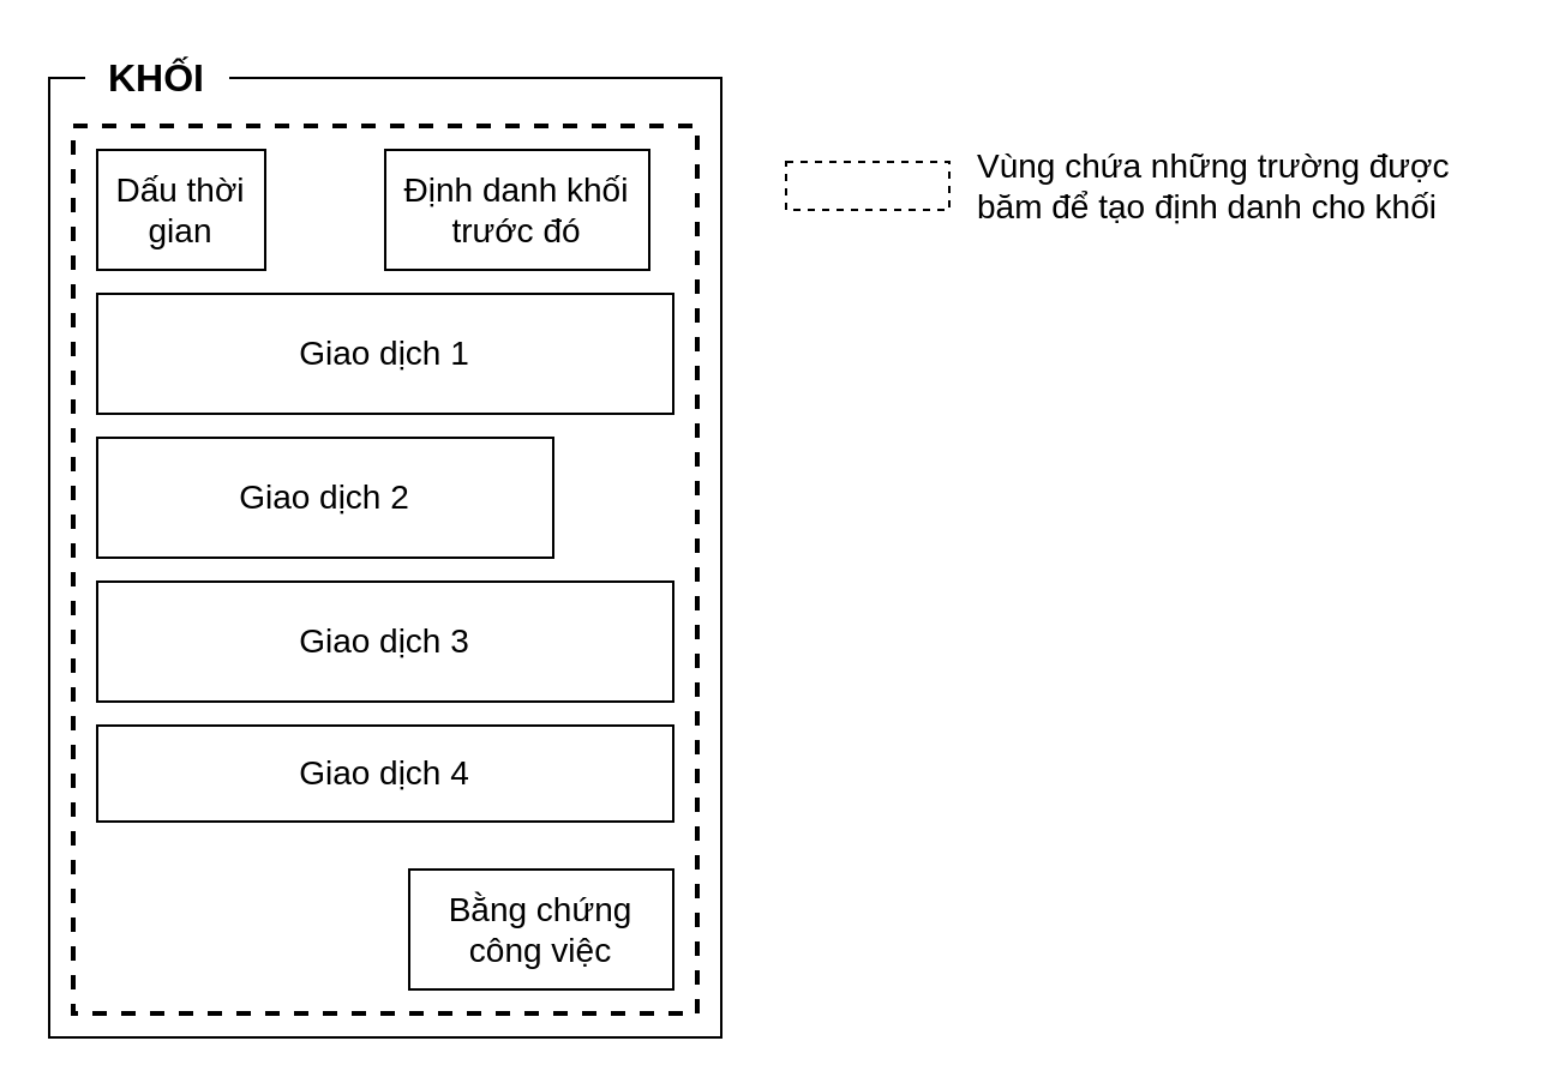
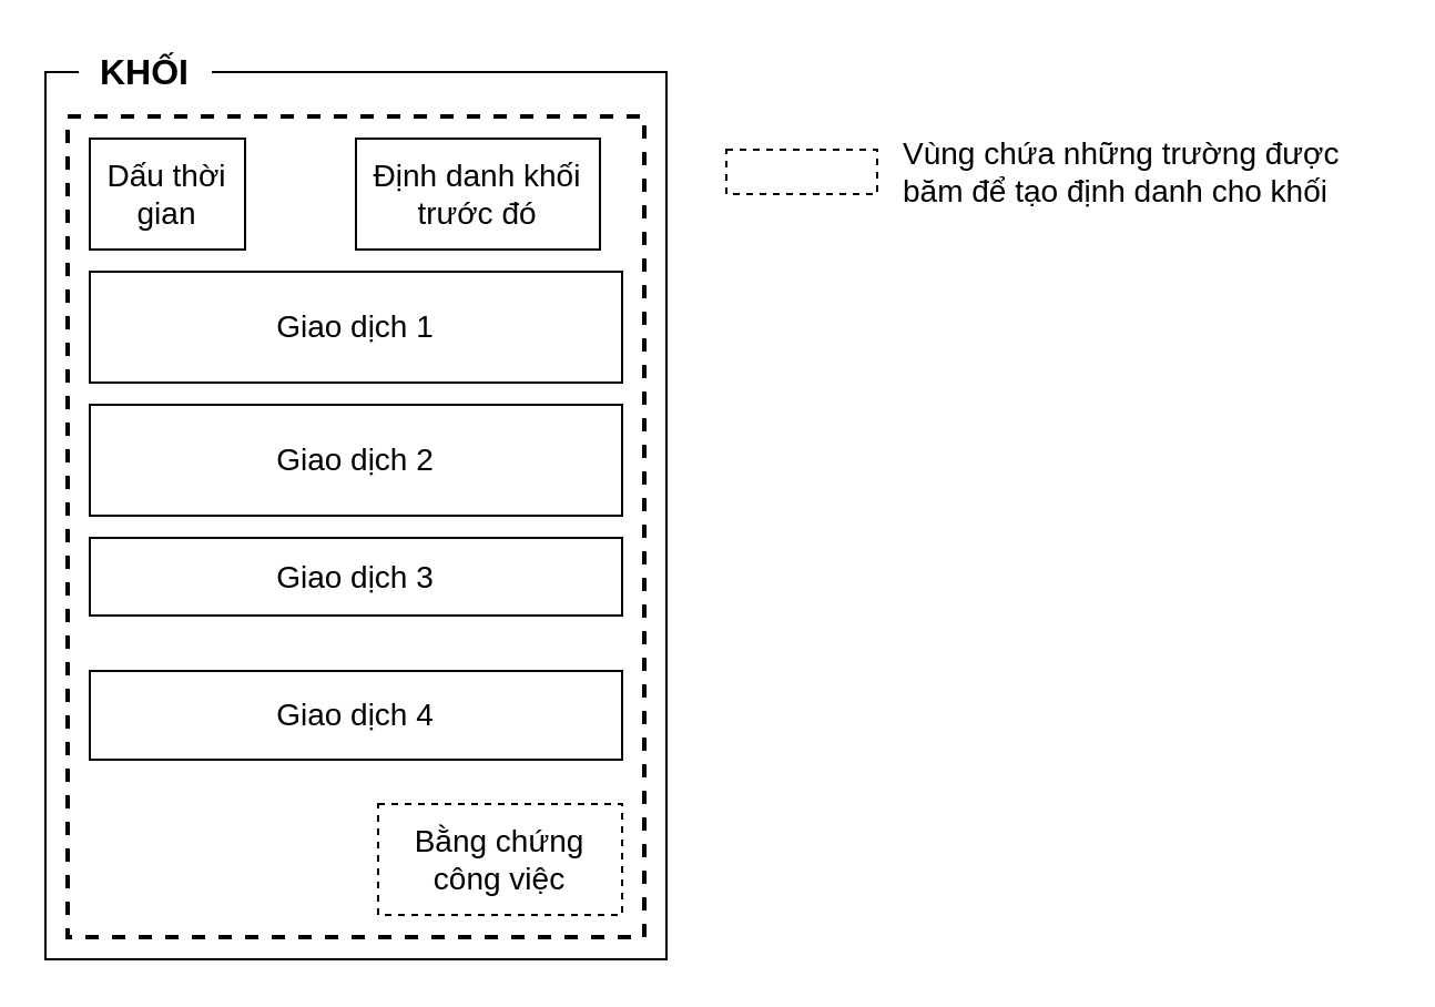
- <mxCell id="6" value="Giao dịch 2" style="rounded=0;whiteSpace=wrap;html=1;fontSize=14;" parent="1" vertex="1"><mxGeometry x="40" y="182" width="190" height="50" as="geometry" /></mxCell>
+ <mxCell id="6" value="Giao dịch 2" style="rounded=0;whiteSpace=wrap;html=1;fontSize=14;" parent="1" vertex="1"><mxGeometry x="40" y="182" width="240" height="50" as="geometry" /></mxCell>
- <mxCell id="7" value="Giao dịch 3" style="rounded=0;whiteSpace=wrap;html=1;fontSize=14;" parent="1" vertex="1"><mxGeometry x="40" y="242" width="240" height="50" as="geometry" /></mxCell>
+ <mxCell id="7" value="Giao dịch 3" style="rounded=0;whiteSpace=wrap;html=1;fontSize=14;" parent="1" vertex="1"><mxGeometry x="40" y="242" width="240" height="35" as="geometry" /></mxCell>
- <mxCell id="9" value="Bằng chứng công việc" style="rounded=0;whiteSpace=wrap;html=1;fontSize=14;" parent="1" vertex="1"><mxGeometry x="170" y="362" width="110" height="50" as="geometry" /></mxCell>
+ <mxCell id="9" value="Bằng chứng công việc" style="rounded=0;whiteSpace=wrap;html=1;fontSize=14;dashed=1;" parent="1" vertex="1"><mxGeometry x="170" y="362" width="110" height="50" as="geometry" /></mxCell>
